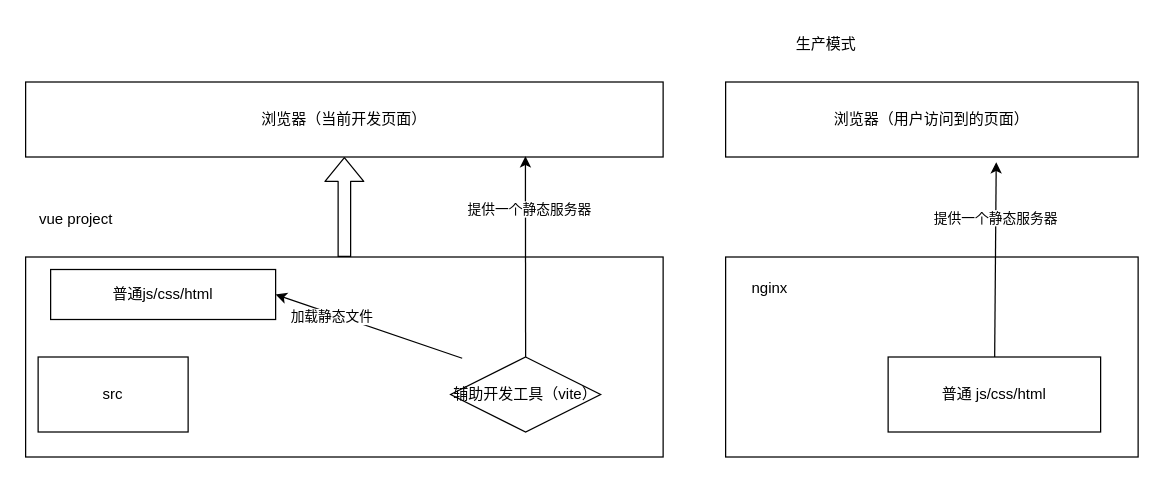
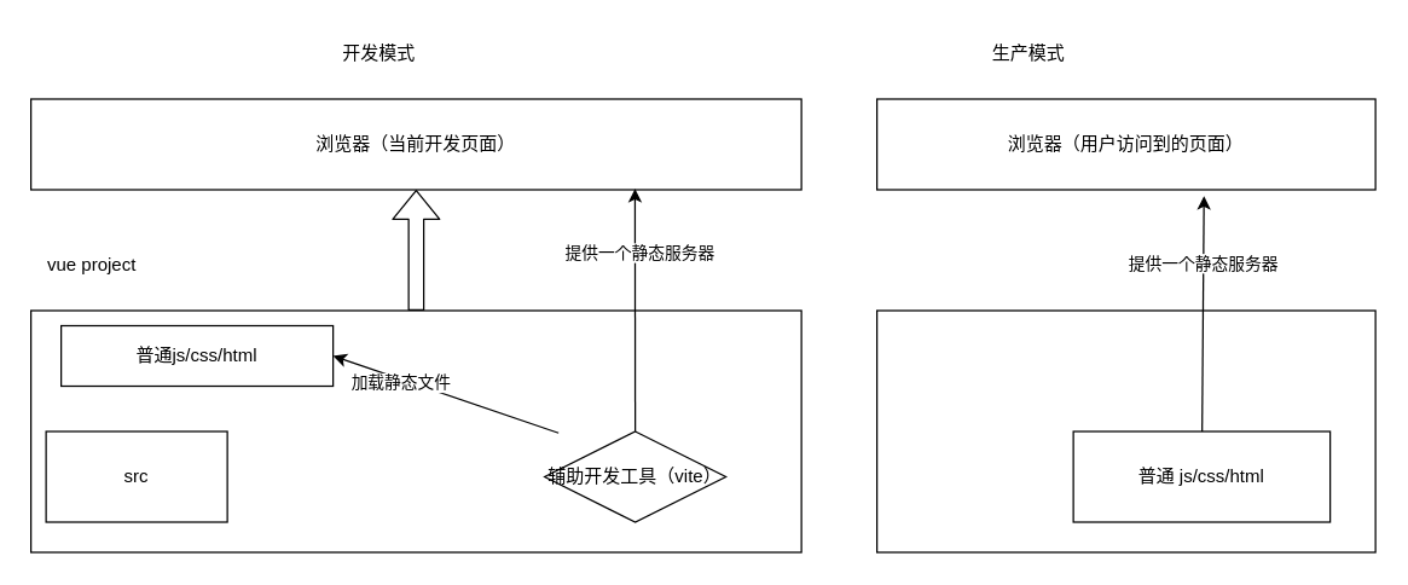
+ <mxCell id="19" value="开发模式" style="text;html=1;align=center;verticalAlign=middle;resizable=0;points=[];autosize=1;strokeColor=none;fillColor=none;" vertex="1" parent="1"><mxGeometry x="215" y="20" width="70" height="30" as="geometry" /></mxCell>
- <mxCell id="20" value="生产模式" style="text;html=1;align=center;verticalAlign=middle;resizable=0;points=[];autosize=1;strokeColor=none;fillColor=none;" vertex="1" parent="1"><mxGeometry x="625" y="20" width="70" height="30" as="geometry" /></mxCell>
+ <mxCell id="20" value="生产模式" style="text;html=1;align=center;verticalAlign=middle;resizable=0;points=[];autosize=1;strokeColor=none;fillColor=none;" vertex="1" parent="1"><mxGeometry x="645" y="20" width="70" height="30" as="geometry" /></mxCell>
- <mxCell id="15" value="nginx" style="text;html=1;align=center;verticalAlign=middle;resizable=0;points=[];autosize=1;strokeColor=none;fillColor=none;" vertex="1" parent="1"><mxGeometry x="590" y="215" width="50" height="30" as="geometry" /></mxCell>
